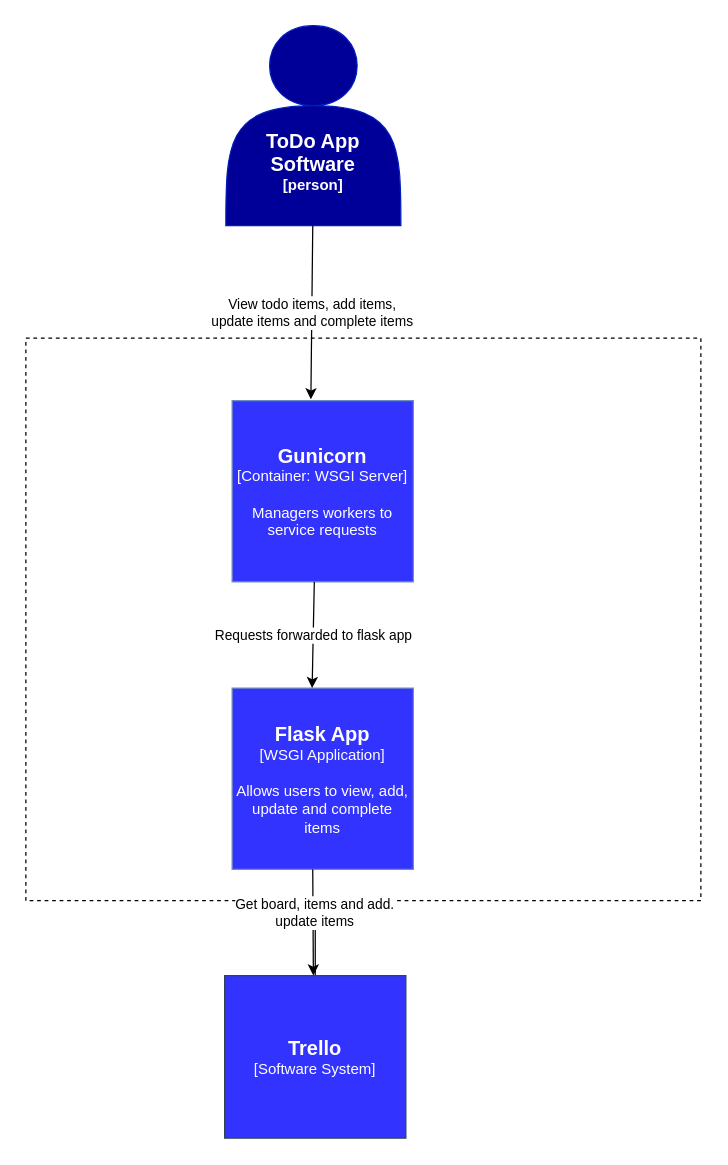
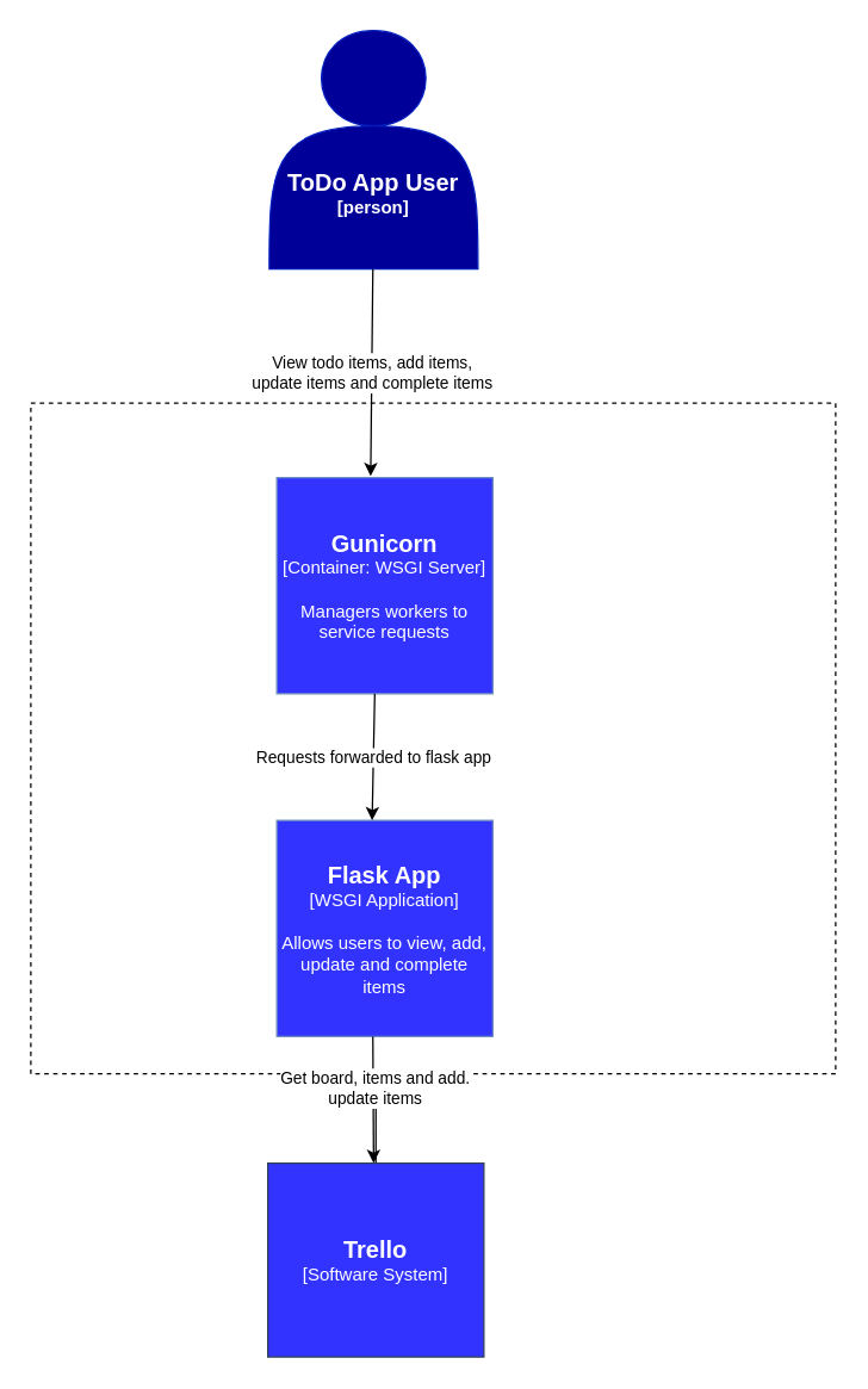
- <mxCell id="4" value="&lt;b&gt;&lt;br&gt;&lt;br&gt;&lt;br&gt;&lt;br&gt;&lt;span style=&quot;font-size: 16px&quot;&gt;ToDo App Software&lt;/span&gt;&lt;br&gt;&lt;font style=&quot;font-size: 12px&quot;&gt;[person]&lt;/font&gt;&lt;br&gt;&lt;/b&gt;" style="shape=actor;whiteSpace=wrap;html=1;strokeColor=#001DBC;fontColor=#ffffff;fillColor=#000099;" parent="1" vertex="1"><mxGeometry x="180" y="20" width="140" height="160" as="geometry" /></mxCell>
+ <mxCell id="4" value="&lt;b&gt;&lt;br&gt;&lt;br&gt;&lt;br&gt;&lt;br&gt;&lt;span style=&quot;font-size: 16px&quot;&gt;ToDo App User&lt;/span&gt;&lt;br&gt;&lt;font style=&quot;font-size: 12px&quot;&gt;[person]&lt;/font&gt;&lt;br&gt;&lt;/b&gt;" style="shape=actor;whiteSpace=wrap;html=1;strokeColor=#001DBC;fontColor=#ffffff;fillColor=#000099;" parent="1" vertex="1"><mxGeometry x="180" y="20" width="140" height="160" as="geometry" /></mxCell>
